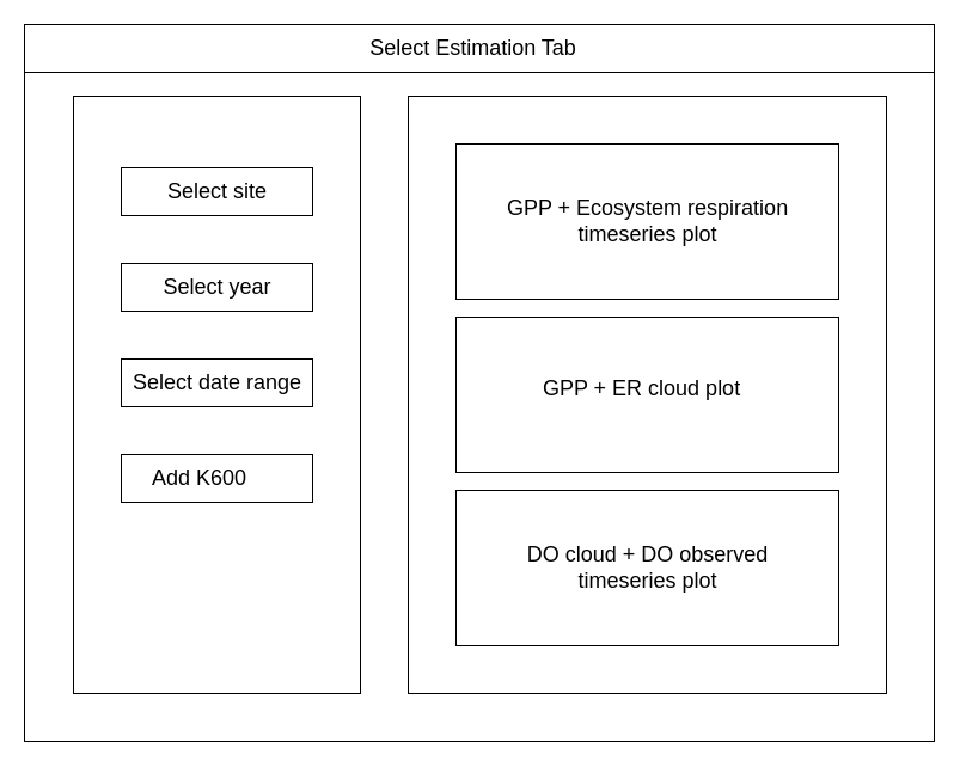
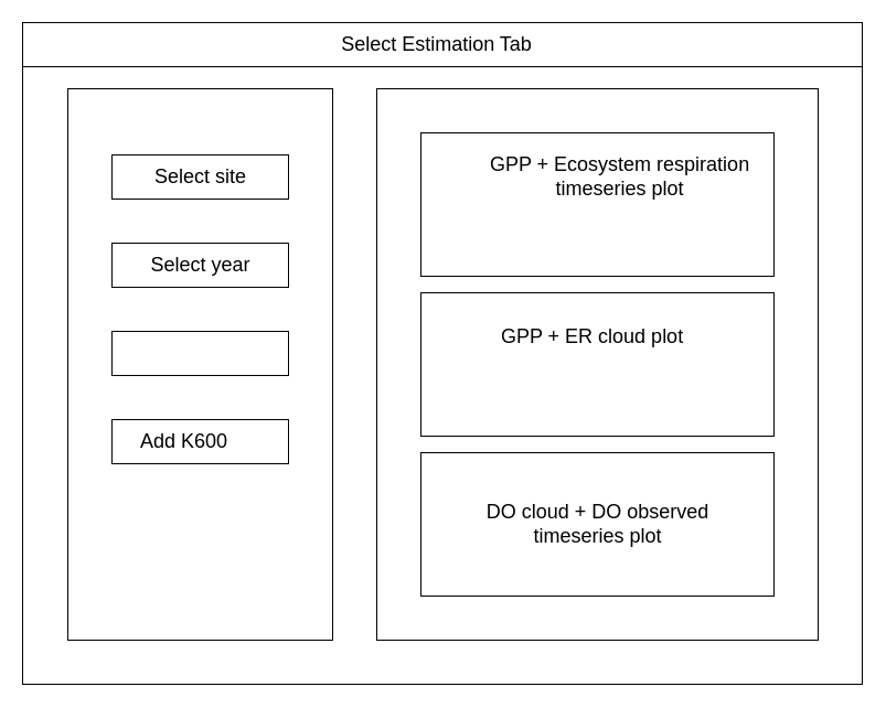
- <mxCell id="8" value="&lt;font style=&quot;font-size: 18px&quot;&gt;GPP + Ecosystem respiration&lt;br&gt;timeseries plot&lt;br&gt;&lt;/font&gt;" style="text;html=1;align=center;verticalAlign=middle;resizable=0;points=[];autosize=1;strokeColor=none;fillColor=none;" vertex="1" parent="1"><mxGeometry x="411" y="165" width="260" height="40" as="geometry" /></mxCell>
+ <mxCell id="8" value="&lt;font style=&quot;font-size: 18px&quot;&gt;GPP + Ecosystem respiration&lt;br&gt;timeseries plot&lt;br&gt;&lt;/font&gt;" style="text;html=1;align=center;verticalAlign=middle;resizable=0;points=[];autosize=1;strokeColor=none;fillColor=none;" vertex="1" parent="1"><mxGeometry x="431" y="140" width="260" height="40" as="geometry" /></mxCell>
- <mxCell id="15" value="&lt;font style=&quot;font-size: 18px&quot;&gt;Select date range&lt;br&gt;&lt;/font&gt;" style="text;html=1;align=center;verticalAlign=middle;resizable=0;points=[];autosize=1;strokeColor=none;fillColor=none;" vertex="1" parent="1"><mxGeometry x="101" y="310" width="160" height="20" as="geometry" /></mxCell>
- <mxCell id="18" value="&lt;font style=&quot;font-size: 18px&quot;&gt;GPP + ER&amp;nbsp;cloud plot&lt;br&gt;&lt;/font&gt;" style="text;html=1;align=center;verticalAlign=middle;resizable=0;points=[];autosize=1;strokeColor=none;fillColor=none;" vertex="1" parent="1"><mxGeometry x="446" y="315" width="180" height="20" as="geometry" /></mxCell>
+ <mxCell id="18" value="&lt;font style=&quot;font-size: 18px&quot;&gt;GPP + ER&amp;nbsp;cloud plot&lt;br&gt;&lt;/font&gt;" style="text;html=1;align=center;verticalAlign=middle;resizable=0;points=[];autosize=1;strokeColor=none;fillColor=none;" vertex="1" parent="1"><mxGeometry x="446" y="295" width="180" height="20" as="geometry" /></mxCell>
